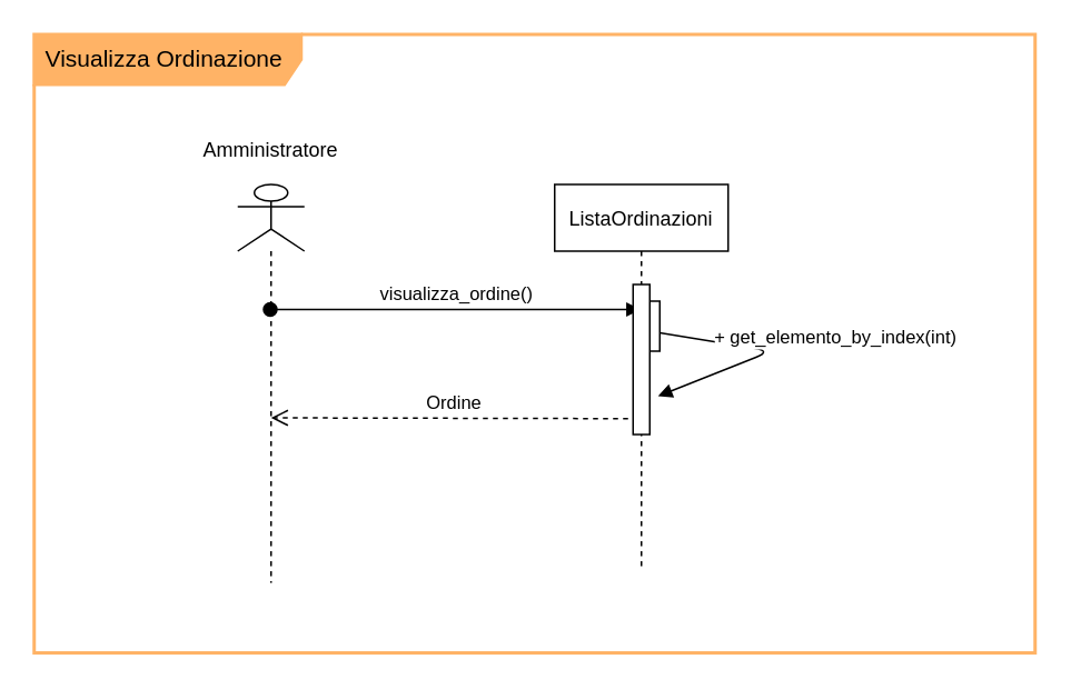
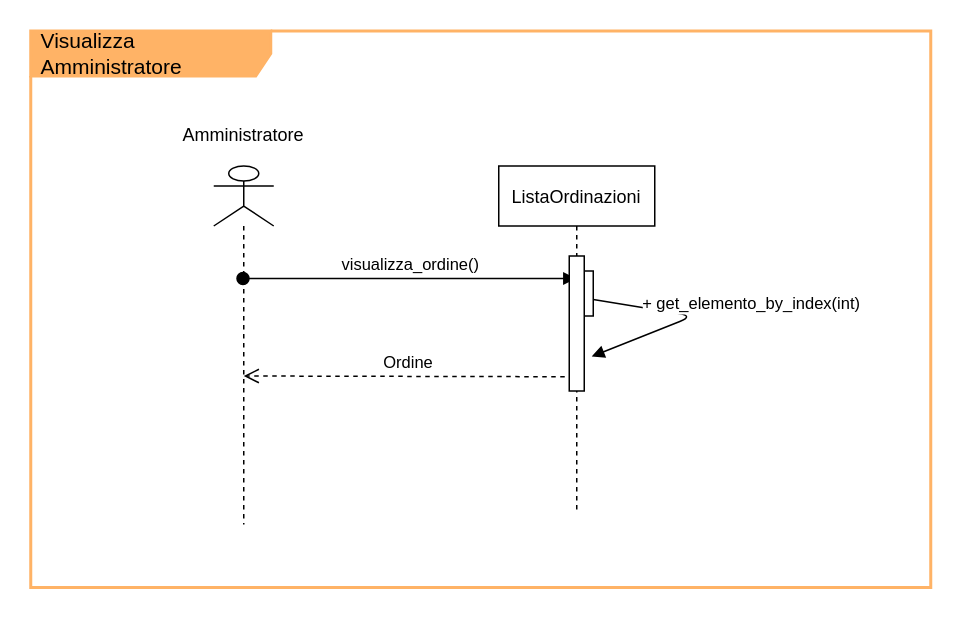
- <mxCell id="10" value="&lt;font style=&quot;font-size: 14px&quot;&gt;Visualizza Ordinazione&lt;/font&gt;" style="shape=umlFrame;whiteSpace=wrap;html=1;width=160;height=30;boundedLbl=1;verticalAlign=middle;align=left;spacingLeft=5;fillColor=#FFB366;strokeColor=#FFB366;strokeWidth=2;" vertex="1" parent="1"><mxGeometry x="20" width="600" height="371" as="geometry" y="20" /></mxCell>
+ <mxCell id="10" value="&lt;font style=&quot;font-size: 14px&quot;&gt;Visualizza Amministratore&lt;/font&gt;" style="shape=umlFrame;whiteSpace=wrap;html=1;width=160;height=30;boundedLbl=1;verticalAlign=middle;align=left;spacingLeft=5;fillColor=#FFB366;strokeColor=#FFB366;strokeWidth=2;" vertex="1" parent="1"><mxGeometry x="20" width="600" height="371" as="geometry" y="20" /></mxCell>
